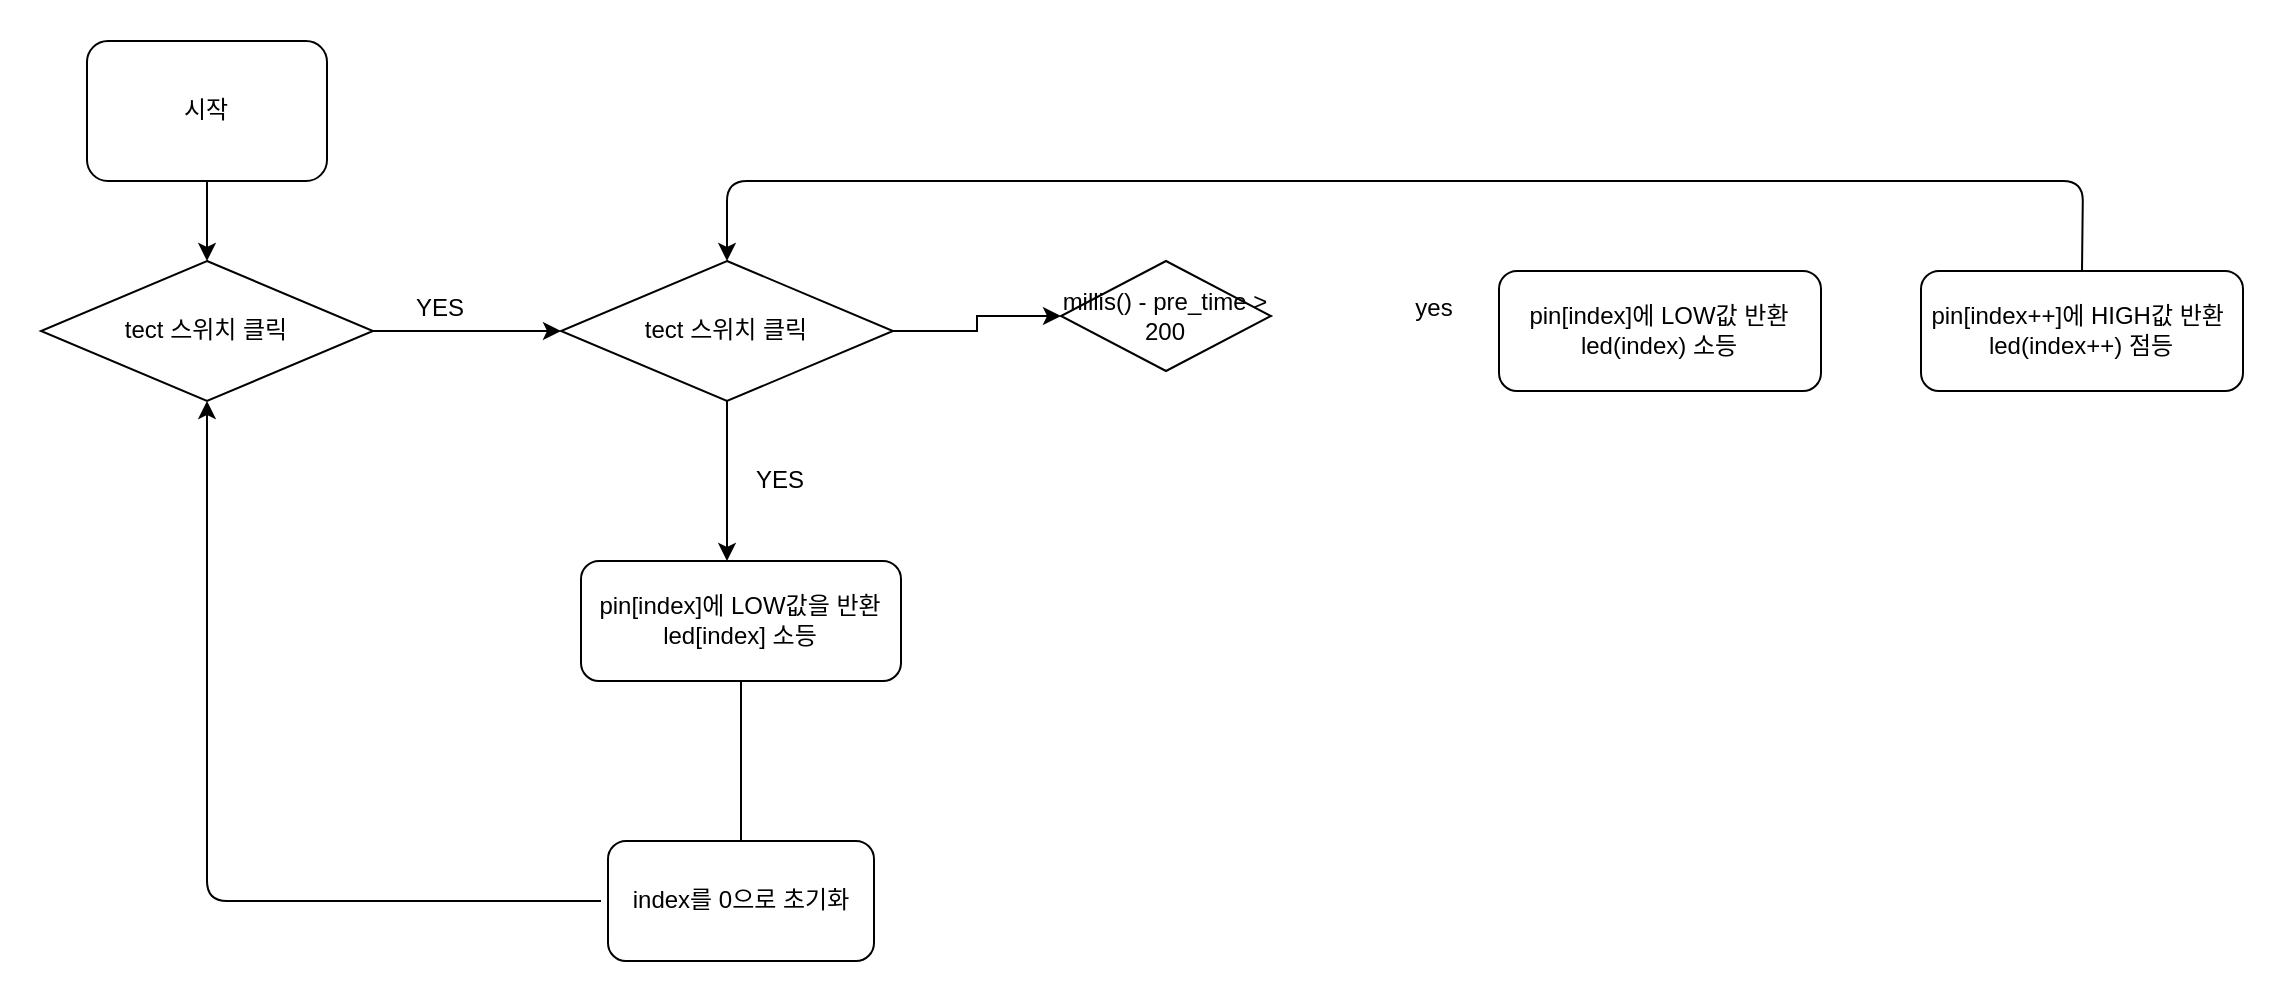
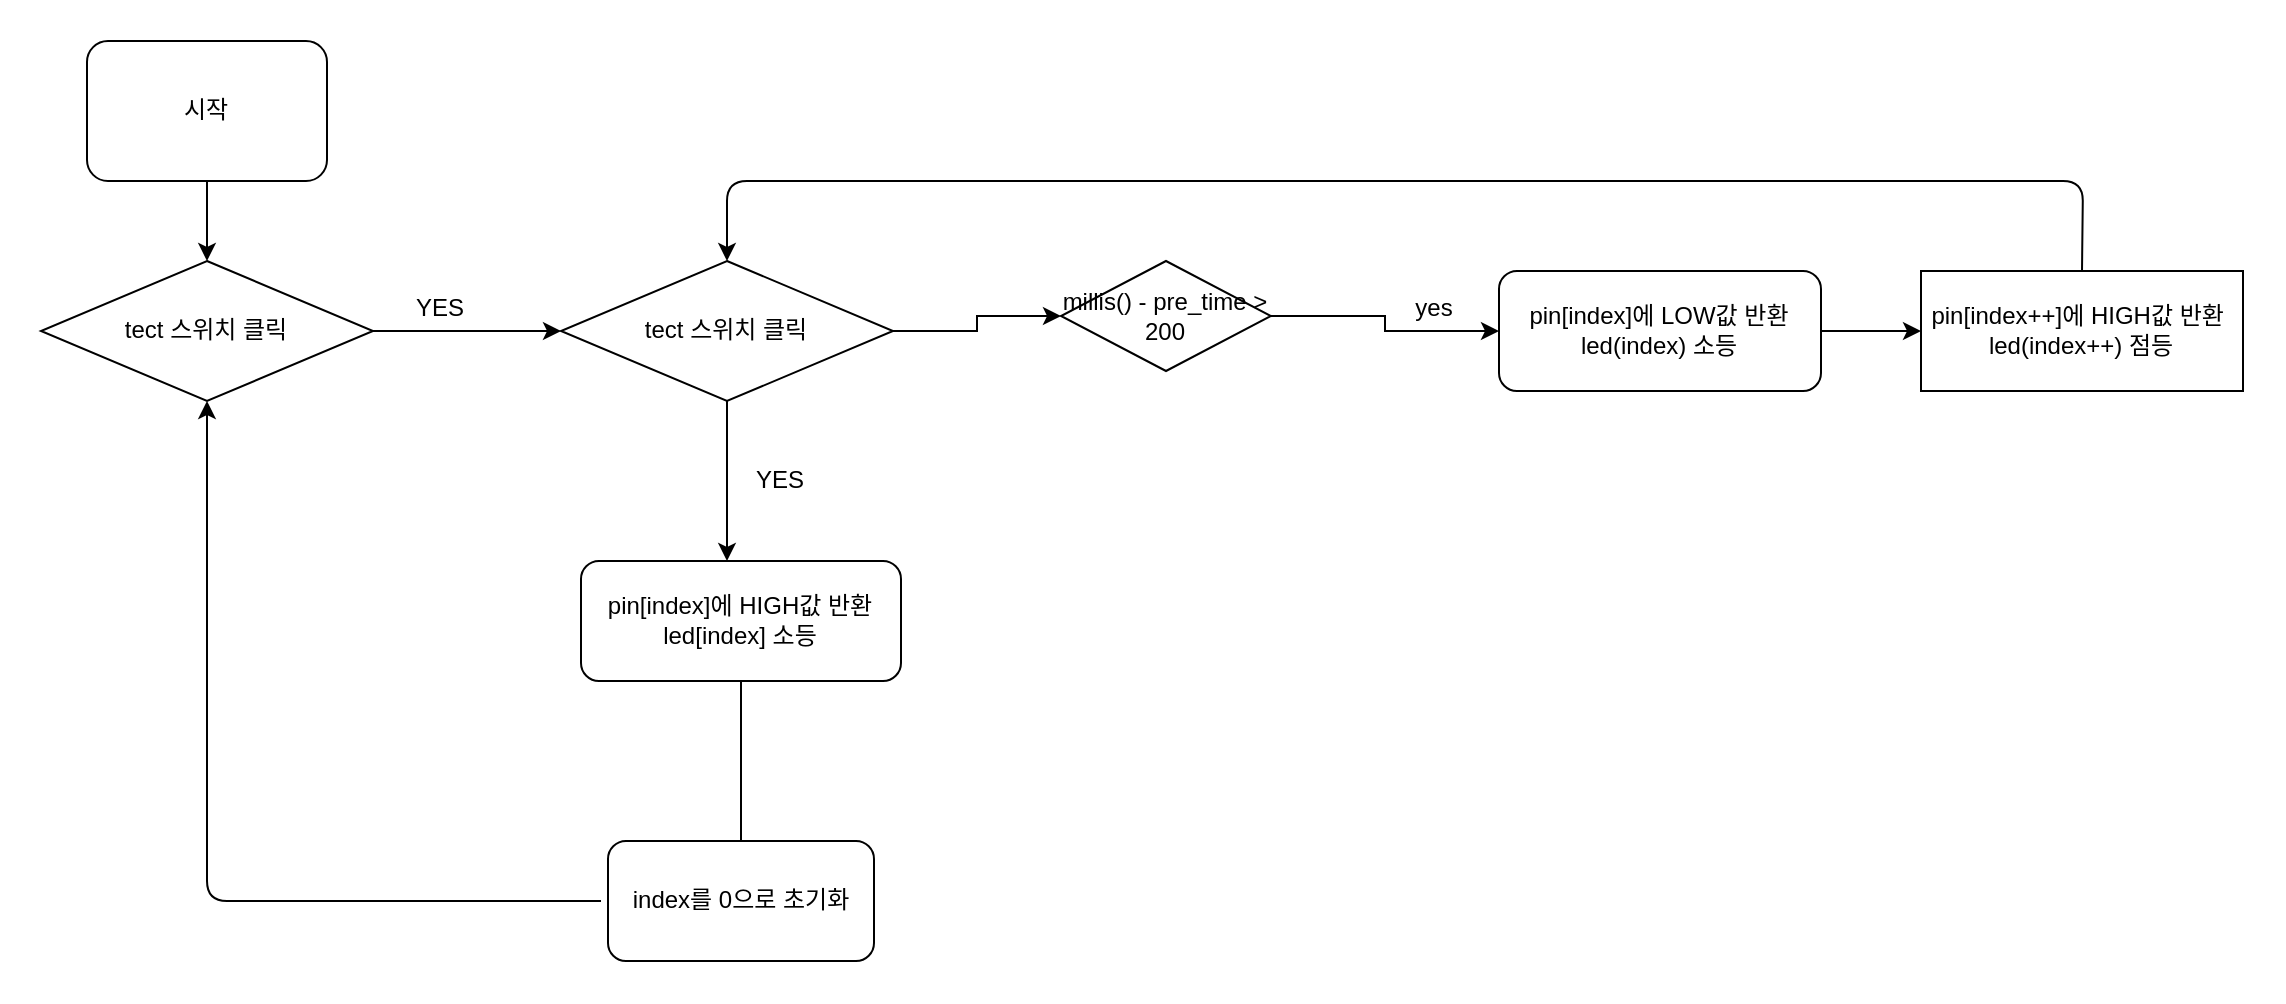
+ <mxCell id="4" value="" style="edgeStyle=orthogonalEdgeStyle;rounded=0;orthogonalLoop=1;jettySize=auto;html=1;" edge="1" parent="1" source="5" target="7"><mxGeometry relative="1" as="geometry" /></mxCell>
+ <mxCell id="6" value="" style="edgeStyle=orthogonalEdgeStyle;rounded=0;orthogonalLoop=1;jettySize=auto;html=1;" edge="1" parent="1" source="7" target="8"><mxGeometry relative="1" as="geometry" /></mxCell>
- <mxCell id="8" value="pin[index++]에 HIGH값 반환&amp;nbsp;&lt;br&gt;led(index++) 점등" style="rounded=1;whiteSpace=wrap;html=1;" vertex="1" parent="1"><mxGeometry x="960" y="135" width="161" height="60" as="geometry" /></mxCell>
+ <mxCell id="8" value="pin[index++]에 HIGH값 반환&amp;nbsp;&lt;br&gt;led(index++) 점등" style="whiteSpace=wrap;html=1;rounded=0;" vertex="1" parent="1"><mxGeometry x="960" y="135" width="161" height="60" as="geometry" /></mxCell>
- <mxCell id="18" value="pin[index]에 LOW값을 반환&lt;br&gt;led[index] 소등" style="rounded=1;whiteSpace=wrap;html=1;" vertex="1" parent="1"><mxGeometry x="290" y="280" width="160" height="60" as="geometry" /></mxCell>
+ <mxCell id="18" value="pin[index]에 HIGH값 반환&lt;br&gt;led[index] 소등" style="rounded=1;whiteSpace=wrap;html=1;" vertex="1" parent="1"><mxGeometry x="290" y="280" width="160" height="60" as="geometry" /></mxCell>
